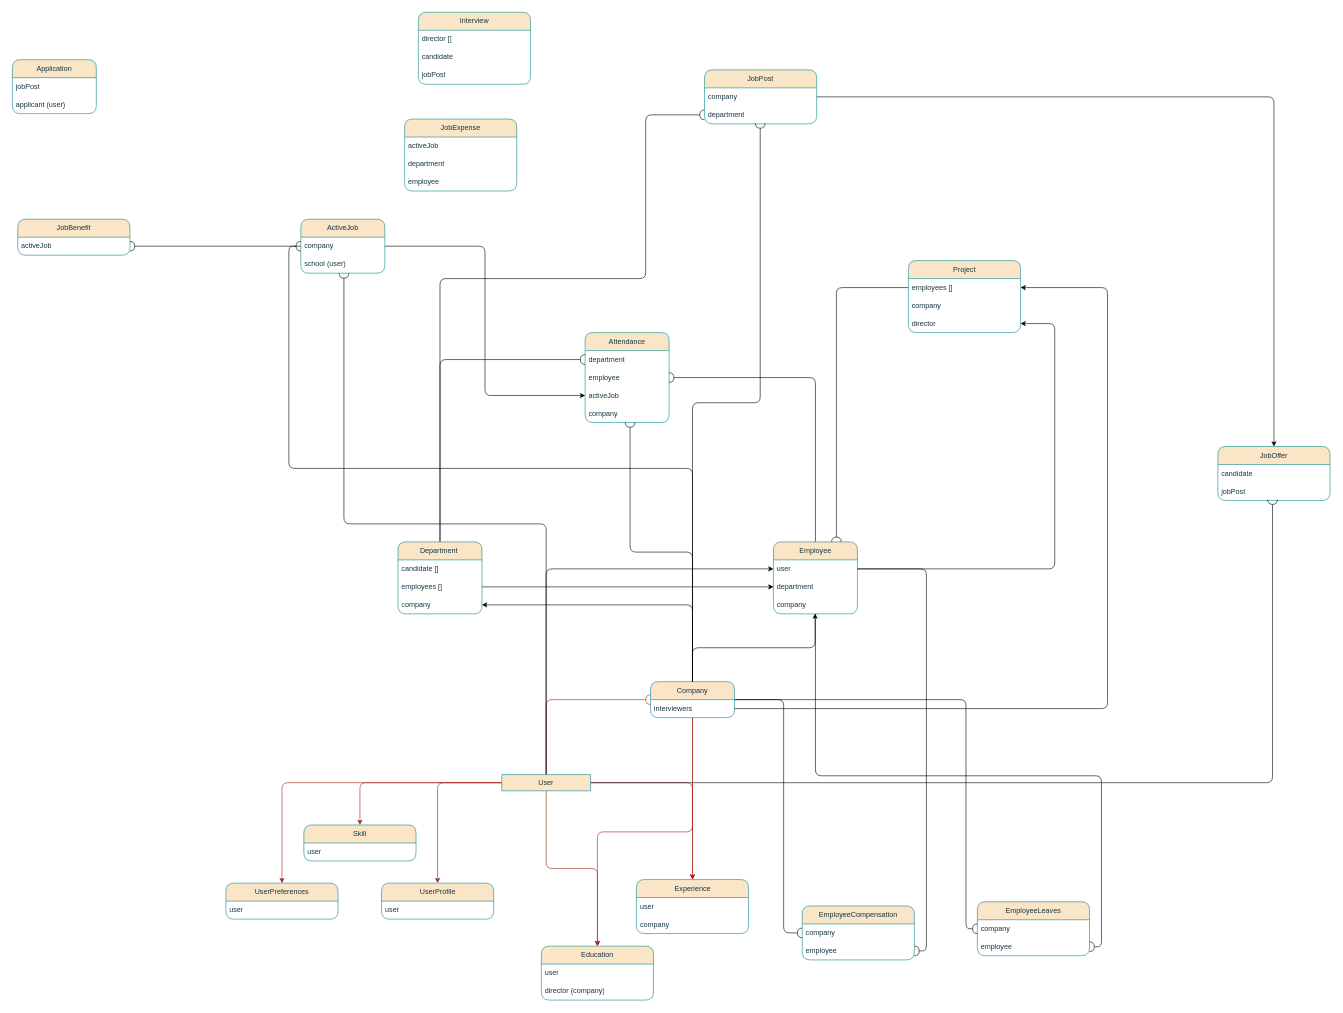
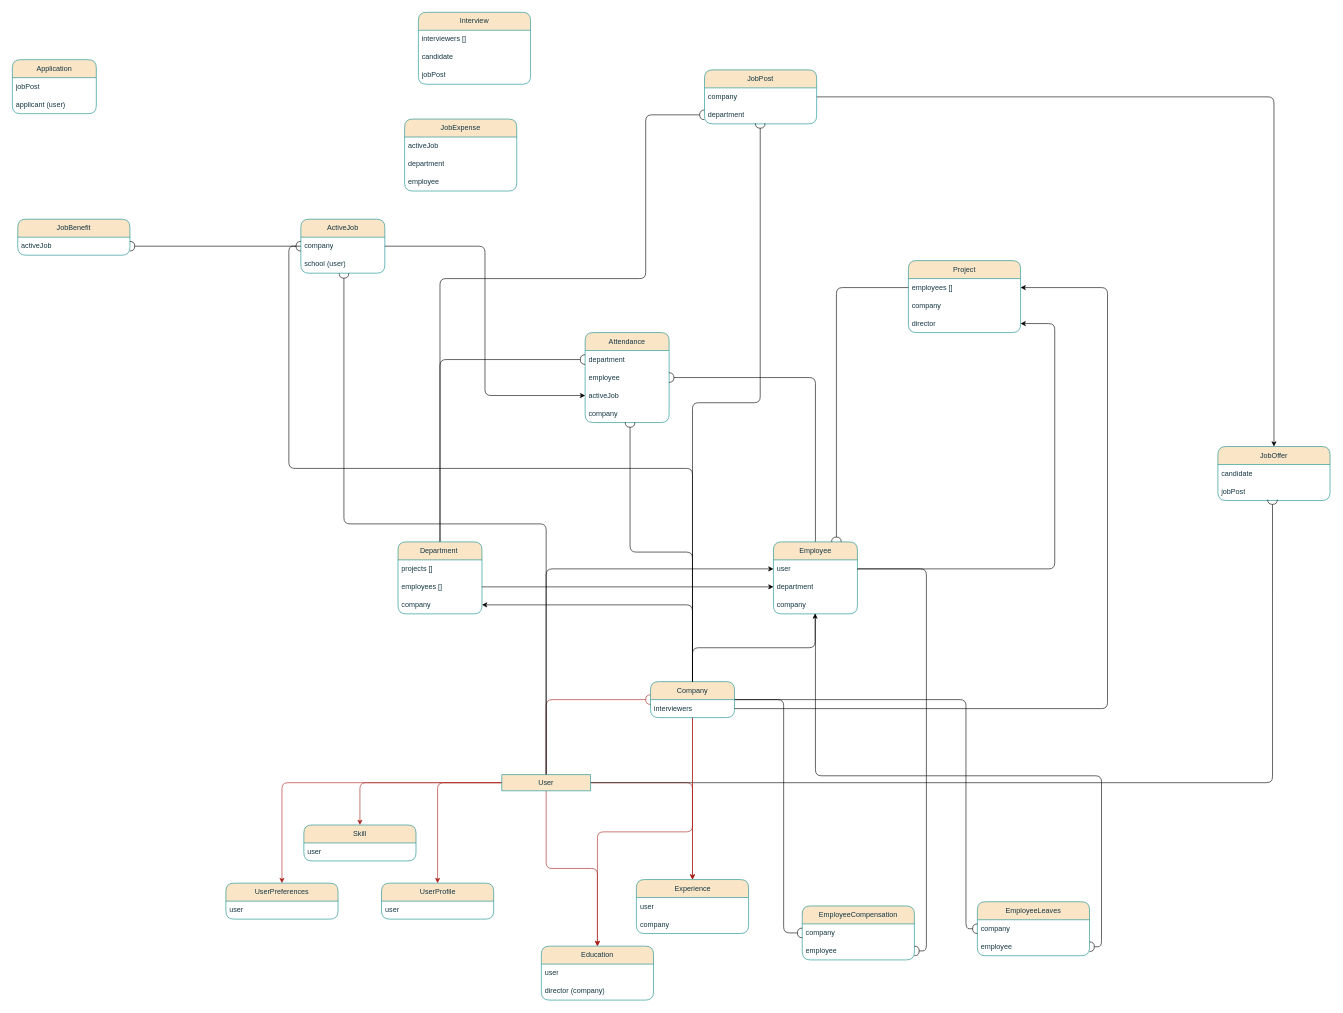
- <mxCell id="32" value="director []" style="text;strokeColor=none;fillColor=none;align=left;verticalAlign=middle;spacingLeft=4;spacingRight=4;overflow=hidden;points=[[0,0.5],[1,0.5]];portConstraint=eastwest;rotatable=0;whiteSpace=wrap;html=1;labelBackgroundColor=none;fontColor=#143642;rounded=1;" parent="31" vertex="1"><mxGeometry y="30" width="187" height="30" as="geometry" /></mxCell>
+ <mxCell id="32" value="interviewers []" style="text;strokeColor=none;fillColor=none;align=left;verticalAlign=middle;spacingLeft=4;spacingRight=4;overflow=hidden;points=[[0,0.5],[1,0.5]];portConstraint=eastwest;rotatable=0;whiteSpace=wrap;html=1;labelBackgroundColor=none;fontColor=#143642;rounded=1;" parent="31" vertex="1"><mxGeometry y="30" width="187" height="30" as="geometry" /></mxCell>
- <mxCell id="16" value="candidate []" style="text;strokeColor=none;fillColor=none;align=left;verticalAlign=middle;spacingLeft=4;spacingRight=4;overflow=hidden;points=[[0,0.5],[1,0.5]];portConstraint=eastwest;rotatable=0;whiteSpace=wrap;html=1;labelBackgroundColor=none;fontColor=#143642;rounded=1;" parent="15" vertex="1"><mxGeometry y="30" width="140" height="30" as="geometry" /></mxCell>
+ <mxCell id="16" value="projects []" style="text;strokeColor=none;fillColor=none;align=left;verticalAlign=middle;spacingLeft=4;spacingRight=4;overflow=hidden;points=[[0,0.5],[1,0.5]];portConstraint=eastwest;rotatable=0;whiteSpace=wrap;html=1;labelBackgroundColor=none;fontColor=#143642;rounded=1;" parent="15" vertex="1"><mxGeometry y="30" width="140" height="30" as="geometry" /></mxCell>
